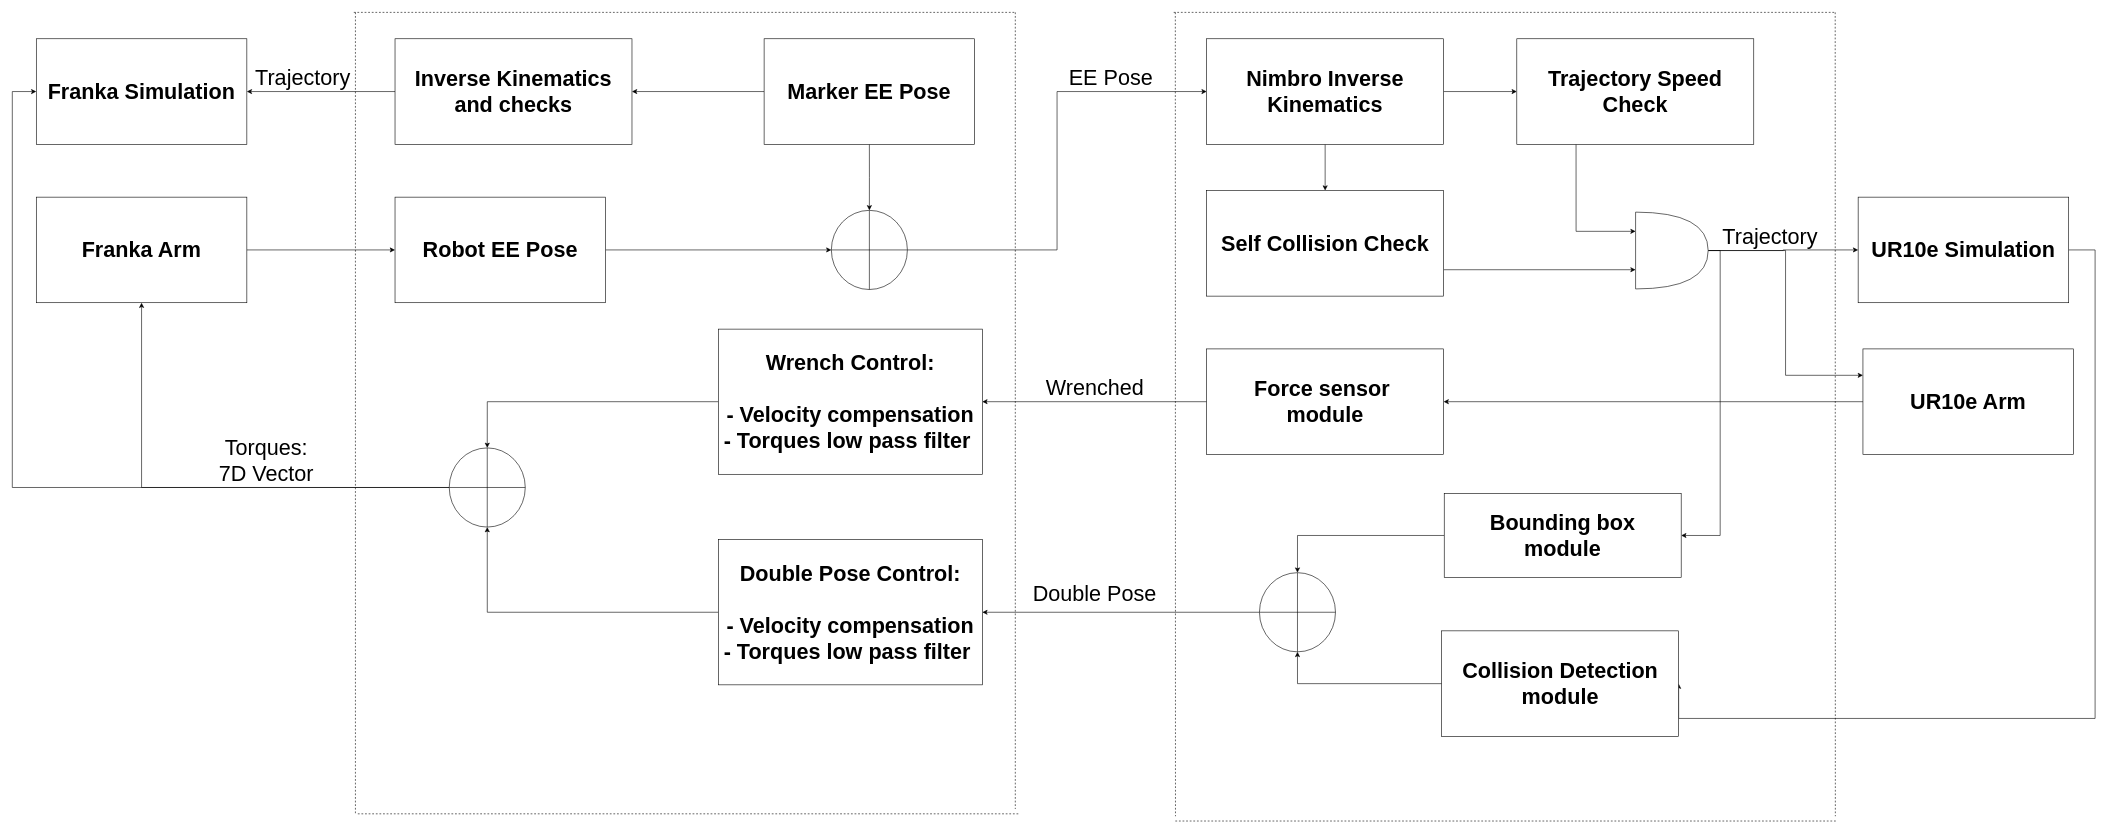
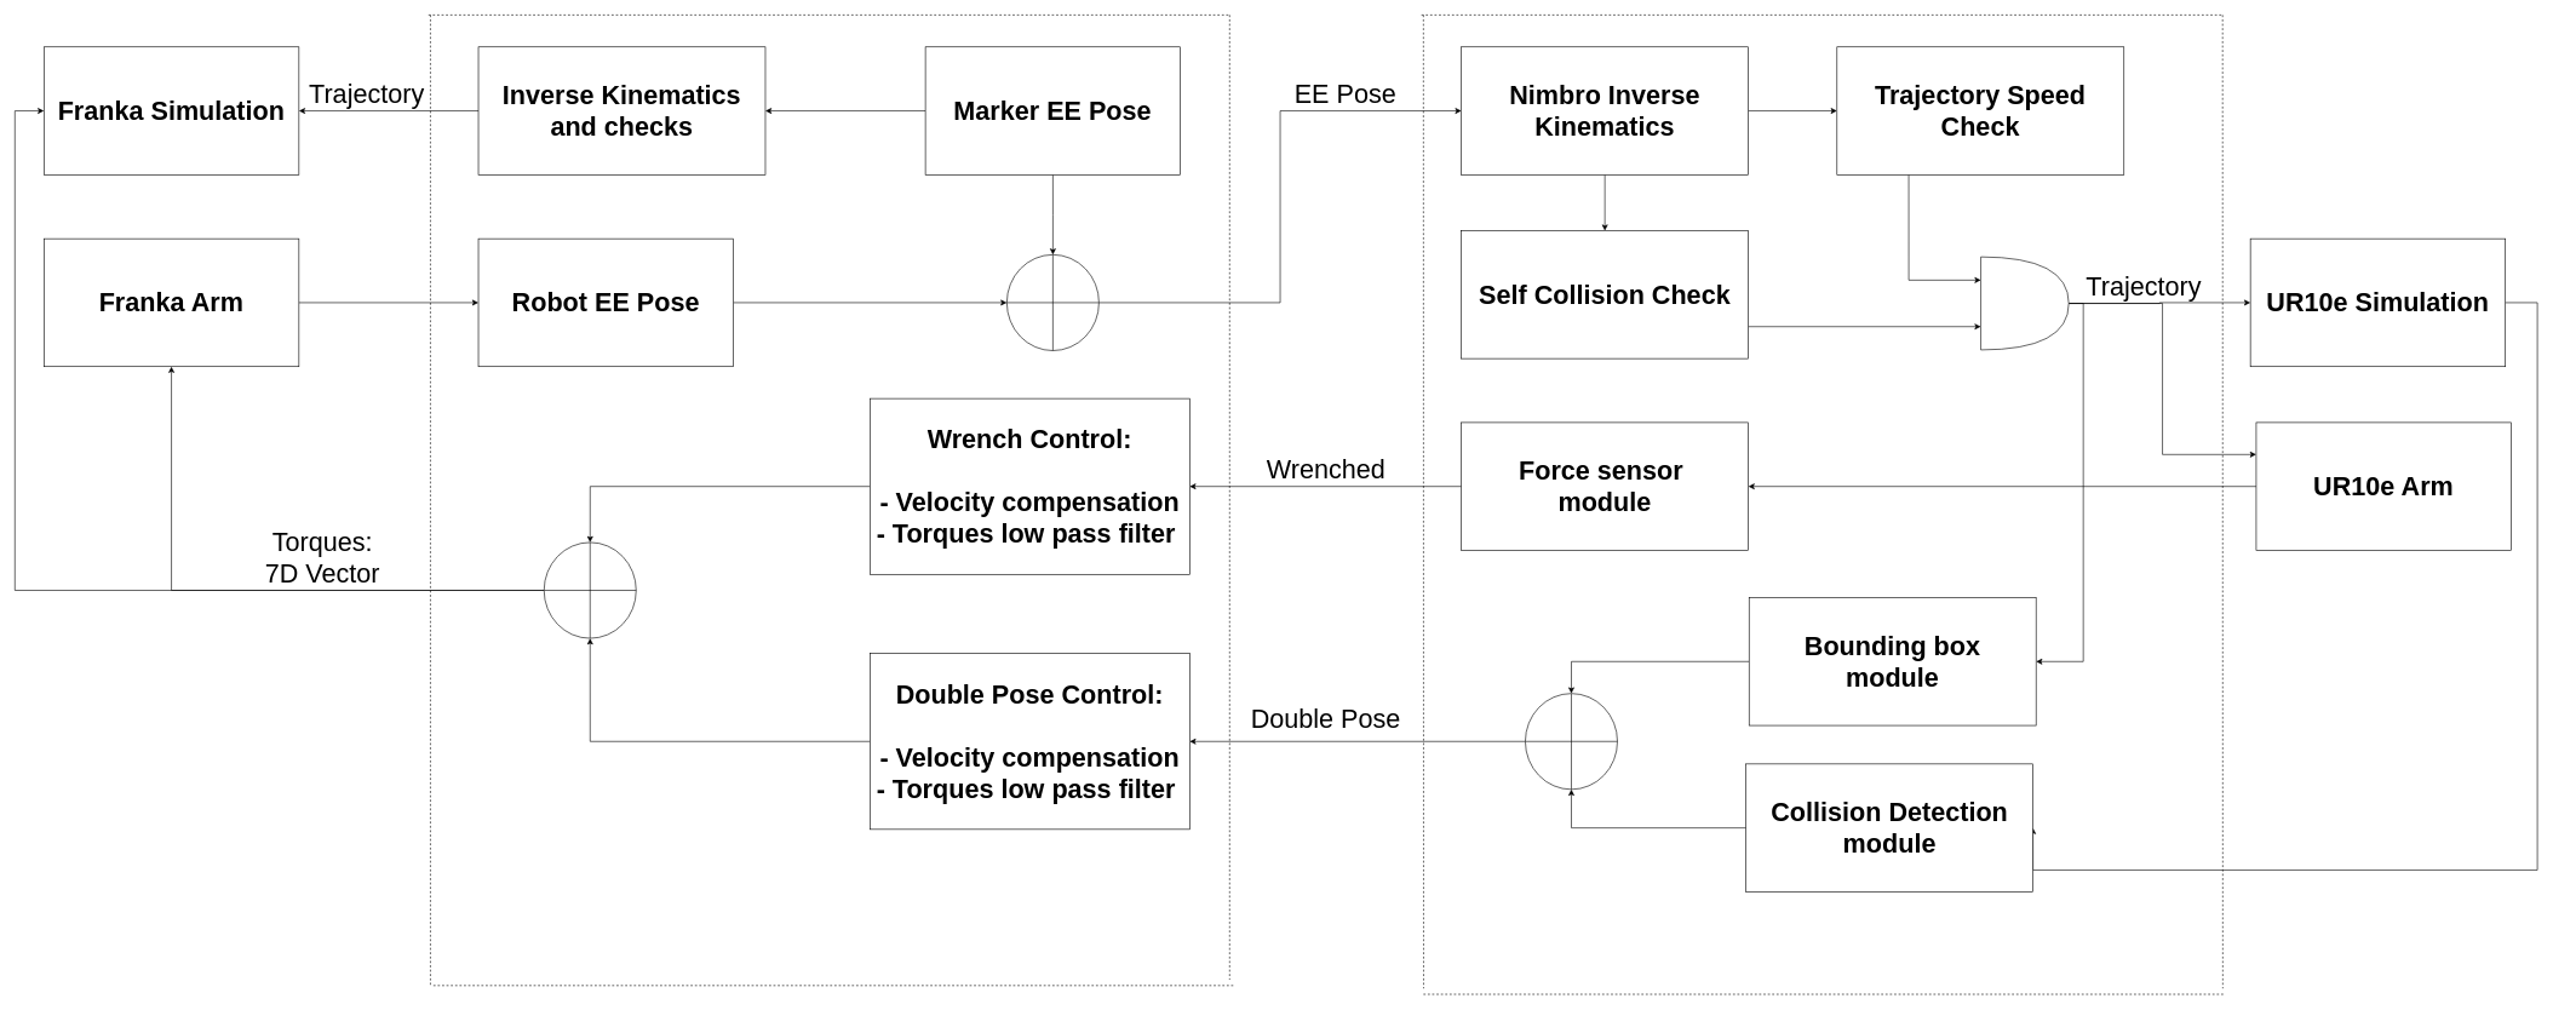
- <mxCell id="43" value="&lt;b style=&quot;font-size: 36px&quot;&gt;Bounding box&lt;br&gt;module&lt;/b&gt;&lt;span style=&quot;font-size: 36px&quot;&gt;&lt;br&gt;&lt;/span&gt;" style="rounded=0;whiteSpace=wrap;html=1;" vertex="1" parent="1"><mxGeometry x="2407" y="822" width="395" height="140" as="geometry" /></mxCell>
+ <mxCell id="43" value="&lt;b style=&quot;font-size: 36px&quot;&gt;Bounding box&lt;br&gt;module&lt;/b&gt;&lt;span style=&quot;font-size: 36px&quot;&gt;&lt;br&gt;&lt;/span&gt;" style="rounded=0;whiteSpace=wrap;html=1;" vertex="1" parent="1"><mxGeometry x="2407" y="822" width="395" height="176" as="geometry" /></mxCell>
